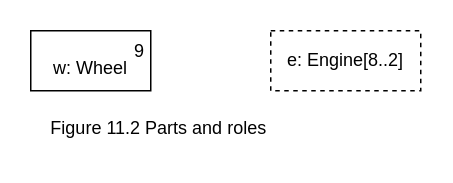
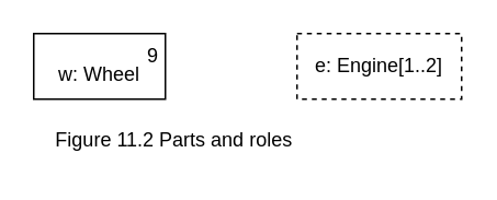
- <mxCell id="4" value="e: Engine[8..2]" style="fontStyle=0;dashed=1;html=1;whiteSpace=wrap;" vertex="1" parent="1"><mxGeometry x="180" y="20" width="100" height="40" as="geometry" /></mxCell>
+ <mxCell id="4" value="e: Engine[1..2]" style="fontStyle=0;dashed=1;html=1;whiteSpace=wrap;" vertex="1" parent="1"><mxGeometry x="180" y="20" width="100" height="40" as="geometry" /></mxCell>
